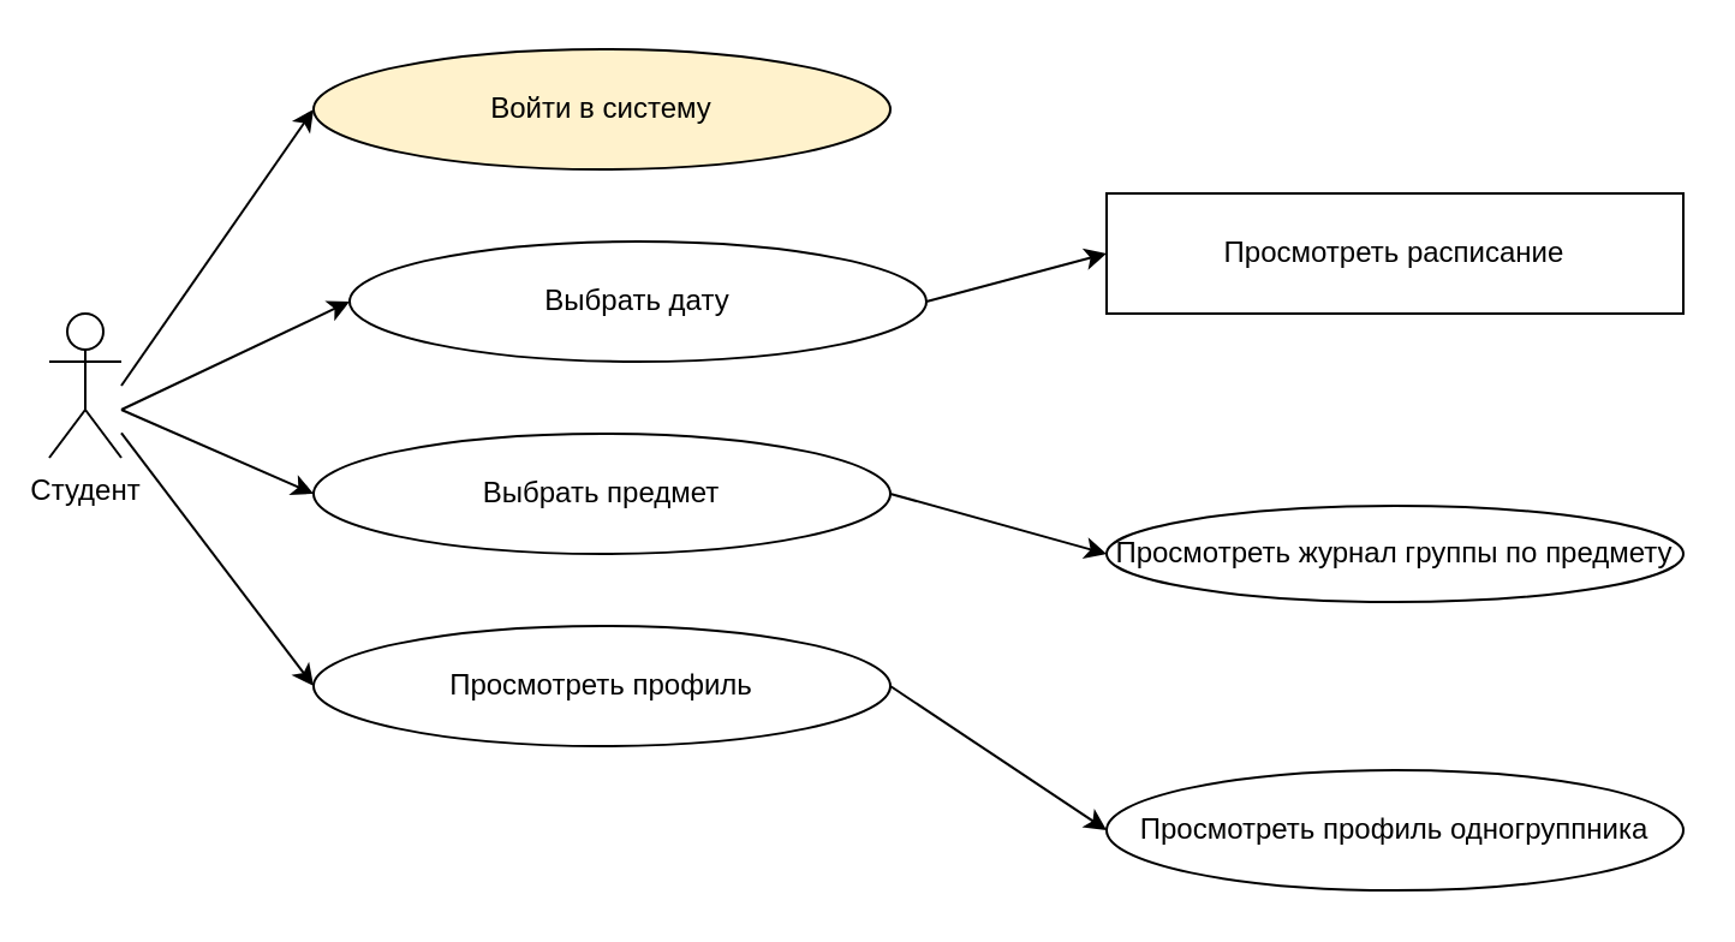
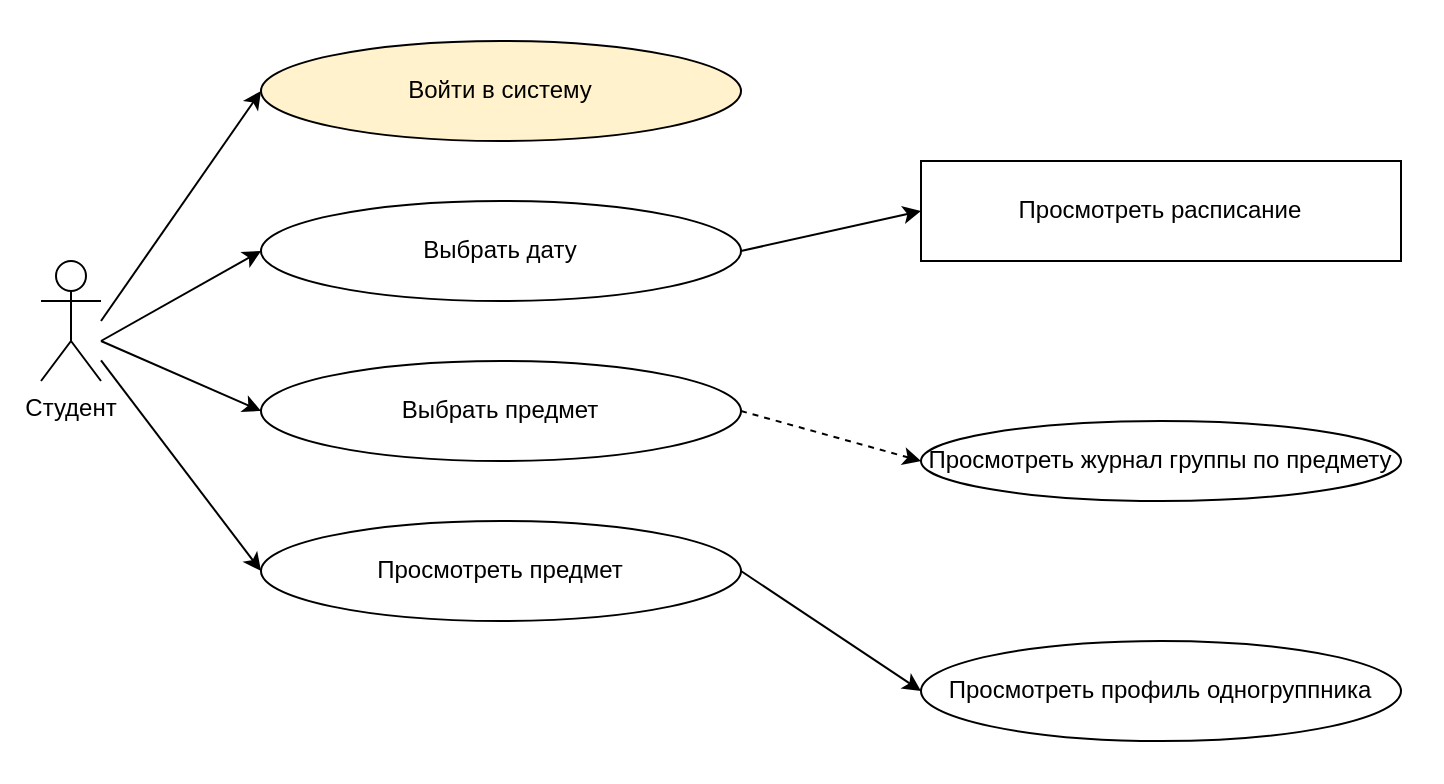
- <mxCell id="9" value="Выбрать дату" style="ellipse;whiteSpace=wrap;html=1;" vertex="1" parent="1"><mxGeometry x="145" y="100" width="240" height="50" as="geometry" /></mxCell>
+ <mxCell id="9" value="Выбрать дату" style="ellipse;whiteSpace=wrap;html=1;" vertex="1" parent="1"><mxGeometry x="130" y="100" width="240" height="50" as="geometry" /></mxCell>
- <mxCell id="15" value="" style="endArrow=classic;html=1;entryX=0;entryY=0.5;entryDx=0;entryDy=0;exitX=1;exitY=0.5;exitDx=0;exitDy=0;" edge="1" parent="1" source="5" target="7"><mxGeometry width="50" height="50" relative="1" as="geometry"><mxPoint x="380" y="135" as="sourcePoint" /><mxPoint x="470" y="115" as="targetPoint" /></mxGeometry></mxCell>
+ <mxCell id="15" value="" style="endArrow=classic;html=1;entryX=0;entryY=0.5;entryDx=0;entryDy=0;exitX=1;exitY=0.5;exitDx=0;exitDy=0;dashed=1;" edge="1" parent="1" source="5" target="7"><mxGeometry width="50" height="50" relative="1" as="geometry"><mxPoint x="380" y="135" as="sourcePoint" /><mxPoint x="470" y="115" as="targetPoint" /></mxGeometry></mxCell>
- <mxCell id="6" value="Просмотреть профиль" style="ellipse;whiteSpace=wrap;html=1;" vertex="1" parent="1"><mxGeometry x="130" y="260" width="240" height="50" as="geometry" /></mxCell>
+ <mxCell id="6" value="Просмотреть предмет" style="ellipse;whiteSpace=wrap;html=1;" vertex="1" parent="1"><mxGeometry x="130" y="260" width="240" height="50" as="geometry" /></mxCell>
